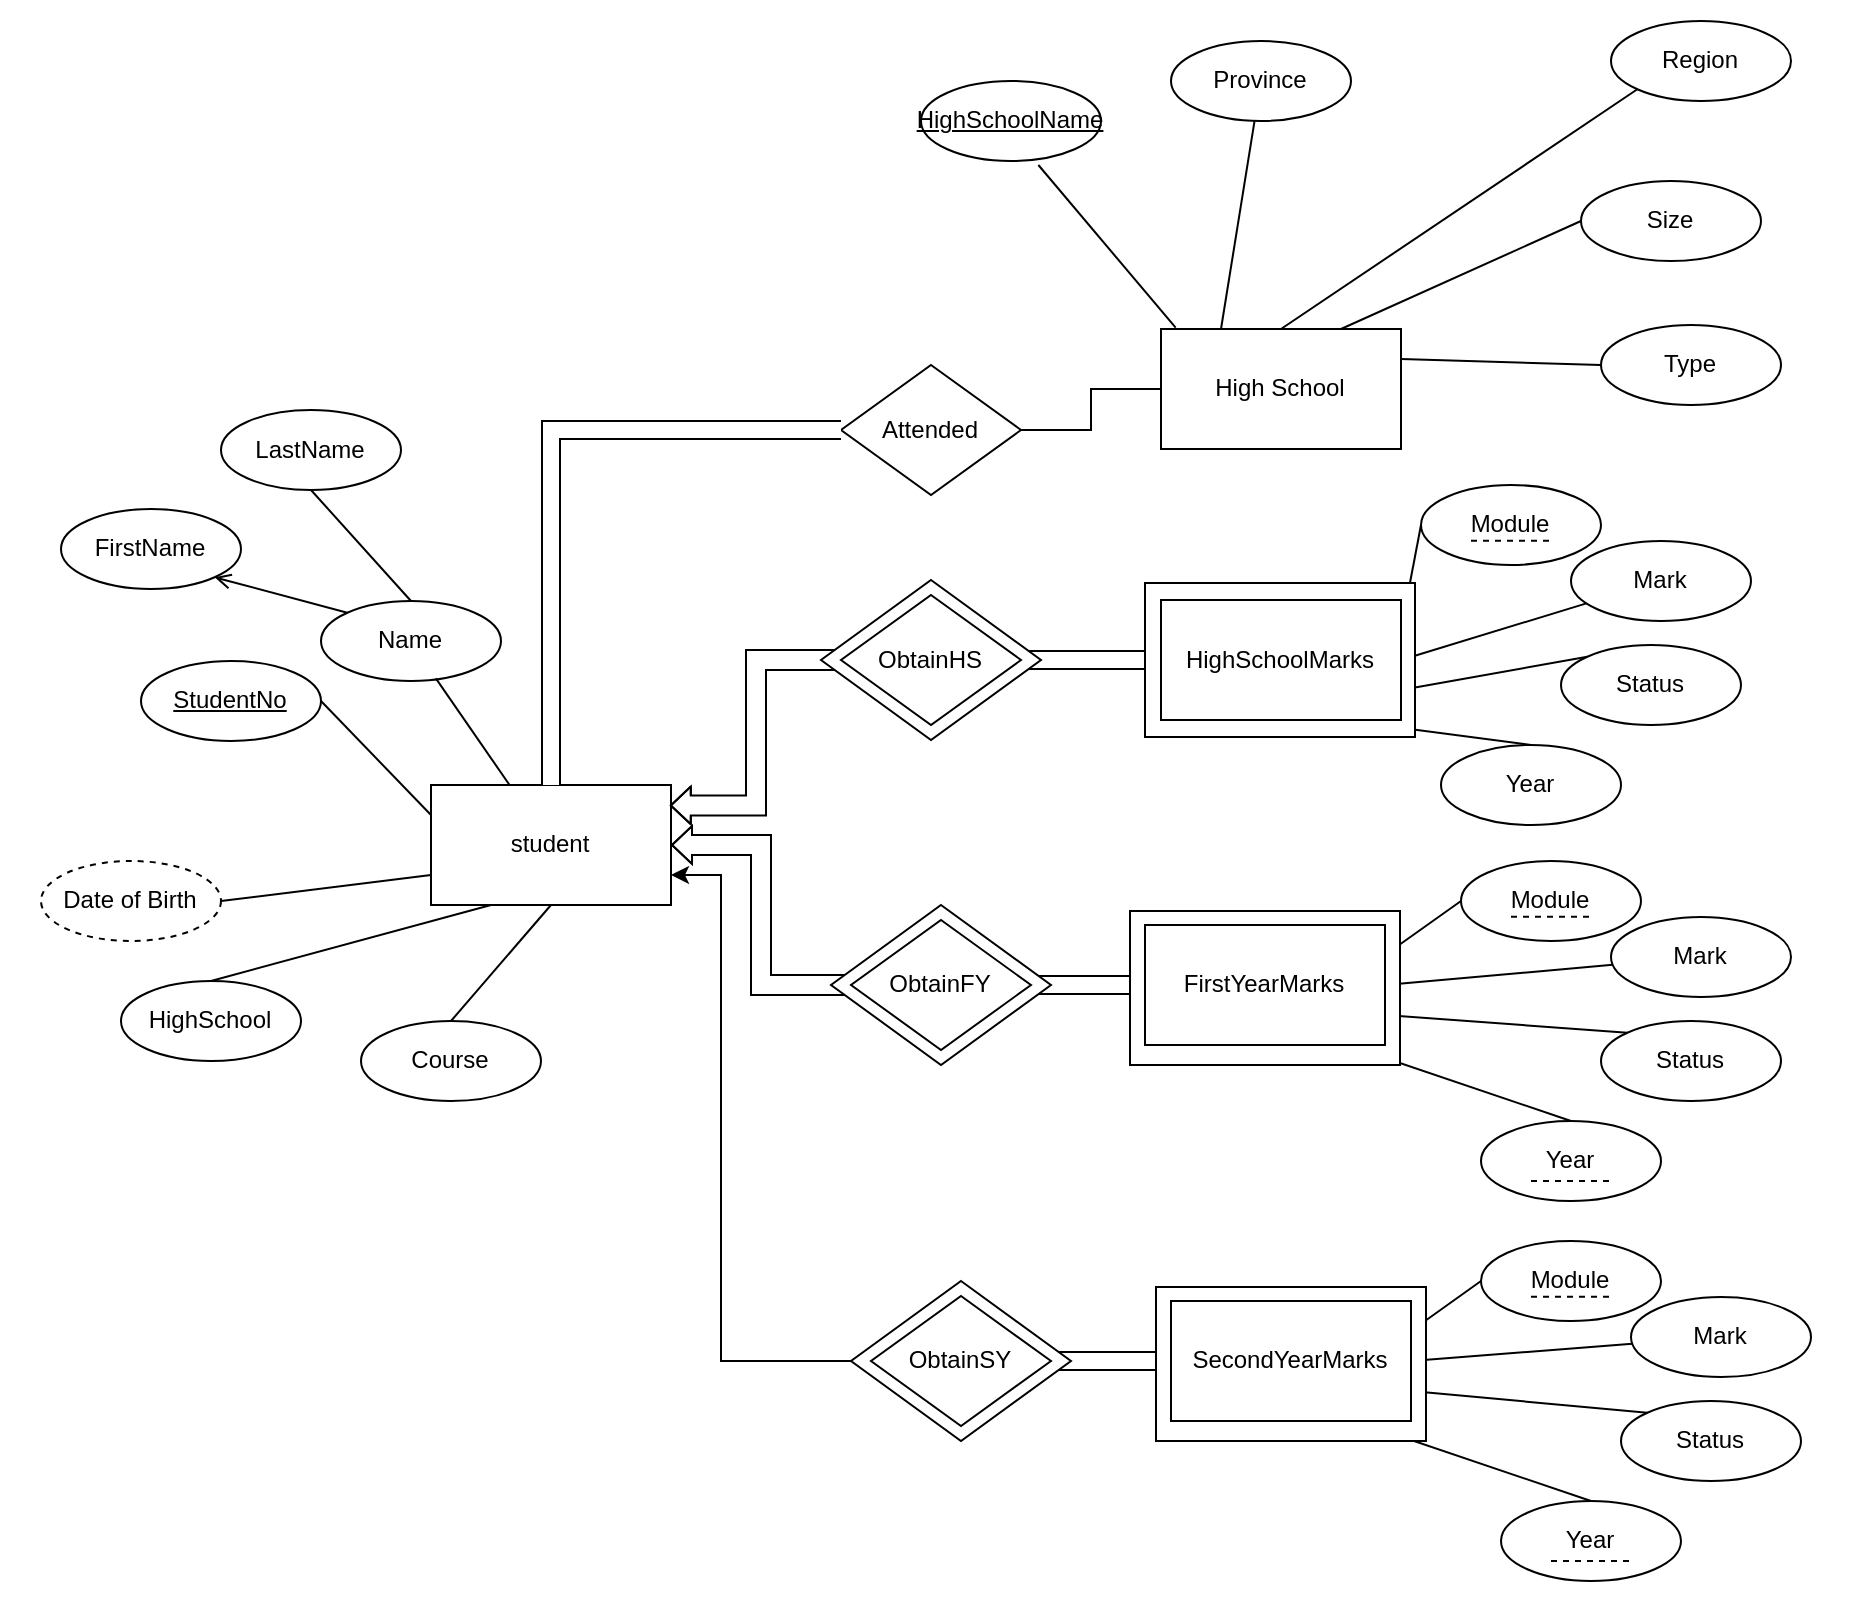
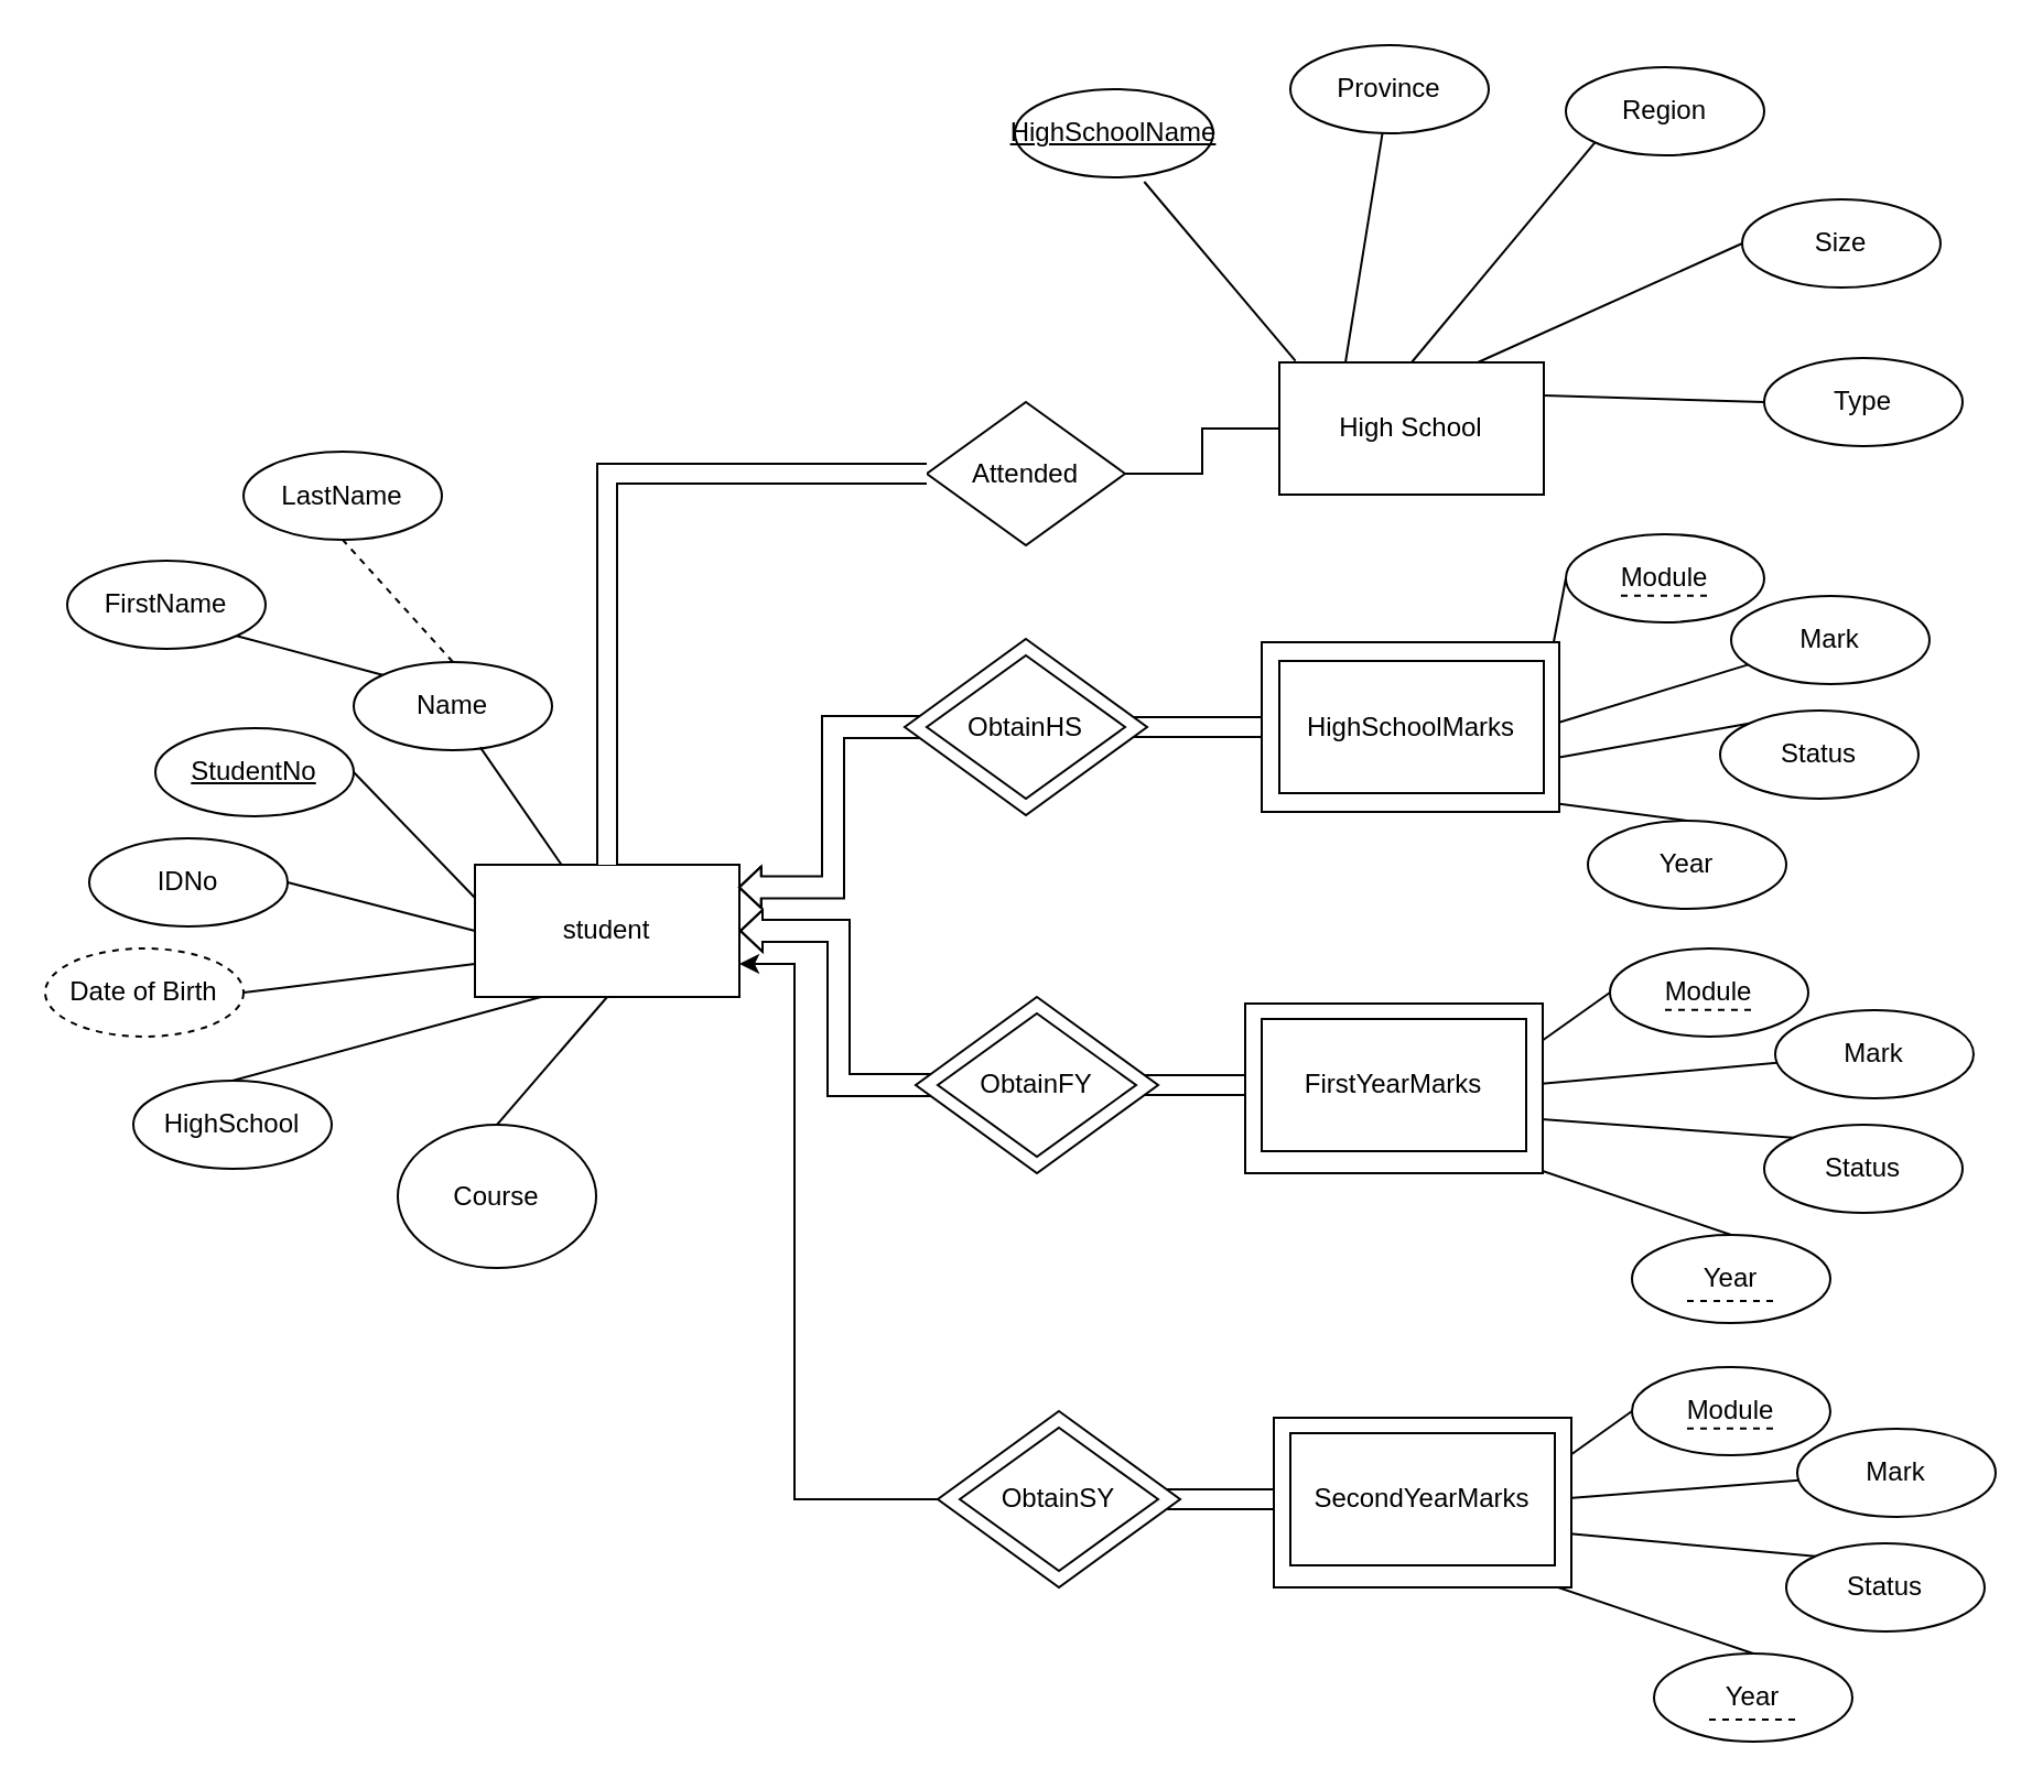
- <mxCell id="23" value="Region" style="ellipse;whiteSpace=wrap;html=1;" vertex="1" parent="1"><mxGeometry x="805" y="10" width="90" height="40" as="geometry" /></mxCell>
+ <mxCell id="23" value="Region" style="ellipse;whiteSpace=wrap;html=1;" vertex="1" parent="1"><mxGeometry x="710" y="30" width="90" height="40" as="geometry" /></mxCell>
- <mxCell id="48" value="" style="endArrow=none;html=1;rounded=0;exitX=0.5;exitY=0;exitDx=0;exitDy=0;entryX=0.5;entryY=1;entryDx=0;entryDy=0;" edge="1" parent="1" source="7" target="9"><mxGeometry width="50" height="50" relative="1" as="geometry"><mxPoint x="183" y="316" as="sourcePoint" /><mxPoint x="117" y="298" as="targetPoint" /></mxGeometry></mxCell>
+ <mxCell id="48" value="" style="endArrow=none;html=1;rounded=0;exitX=0.5;exitY=0;exitDx=0;exitDy=0;entryX=0.5;entryY=1;entryDx=0;entryDy=0;dashed=1;" edge="1" parent="1" source="7" target="9"><mxGeometry width="50" height="50" relative="1" as="geometry"><mxPoint x="183" y="316" as="sourcePoint" /><mxPoint x="117" y="298" as="targetPoint" /></mxGeometry></mxCell>
- <mxCell id="47" value="" style="endArrow=open;html=1;rounded=0;exitX=0;exitY=0;exitDx=0;exitDy=0;entryX=1;entryY=1;entryDx=0;entryDy=0;" edge="1" parent="1" source="7" target="8"><mxGeometry width="50" height="50" relative="1" as="geometry"><mxPoint x="225" y="417" as="sourcePoint" /><mxPoint x="170" y="360" as="targetPoint" /></mxGeometry></mxCell>
+ <mxCell id="47" value="" style="endArrow=none;html=1;rounded=0;exitX=0;exitY=0;exitDx=0;exitDy=0;entryX=1;entryY=1;entryDx=0;entryDy=0;" edge="1" parent="1" source="7" target="8"><mxGeometry width="50" height="50" relative="1" as="geometry"><mxPoint x="225" y="417" as="sourcePoint" /><mxPoint x="170" y="360" as="targetPoint" /></mxGeometry></mxCell>
+ <mxCell id="11" value="IDNo" style="ellipse;whiteSpace=wrap;html=1;" vertex="1" parent="1"><mxGeometry x="40" y="380" width="90" height="40" as="geometry" /></mxCell>
+ <mxCell id="16" value="" style="endArrow=none;html=1;rounded=0;entryX=1;entryY=0.5;entryDx=0;entryDy=0;exitX=0;exitY=0.5;exitDx=0;exitDy=0;" edge="1" parent="1" source="5" target="11"><mxGeometry width="50" height="50" relative="1" as="geometry"><mxPoint x="210" y="420" as="sourcePoint" /><mxPoint x="125" y="462" as="targetPoint" /></mxGeometry></mxCell>
- <mxCell id="78" value="Course" style="ellipse;whiteSpace=wrap;html=1;" vertex="1" parent="1"><mxGeometry x="180" y="510" width="90" height="40" as="geometry" /></mxCell>
+ <mxCell id="78" value="Course" style="ellipse;whiteSpace=wrap;html=1;" vertex="1" parent="1"><mxGeometry x="180" y="510" width="90" height="65" as="geometry" /></mxCell>
